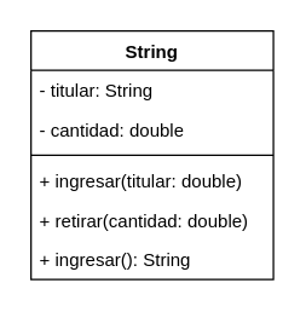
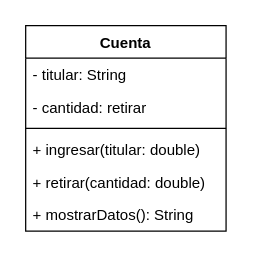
- <mxCell id="2" value="String" style="swimlane;fontStyle=1;align=center;verticalAlign=top;childLayout=stackLayout;horizontal=1;startSize=26;horizontalStack=0;resizeParent=1;resizeParentMax=0;resizeLast=0;collapsible=1;marginBottom=0;whiteSpace=wrap;html=1;" vertex="1" parent="1"><mxGeometry x="20" y="20" width="160" height="164" as="geometry" /></mxCell>
+ <mxCell id="2" value="Cuenta" style="swimlane;fontStyle=1;align=center;verticalAlign=top;childLayout=stackLayout;horizontal=1;startSize=26;horizontalStack=0;resizeParent=1;resizeParentMax=0;resizeLast=0;collapsible=1;marginBottom=0;whiteSpace=wrap;html=1;" vertex="1" parent="1"><mxGeometry x="20" y="20" width="160" height="164" as="geometry" /></mxCell>
- <mxCell id="4" value="- cantidad: double" style="text;strokeColor=none;fillColor=none;align=left;verticalAlign=top;spacingLeft=4;spacingRight=4;overflow=hidden;rotatable=0;points=[[0,0.5],[1,0.5]];portConstraint=eastwest;whiteSpace=wrap;html=1;" vertex="1" parent="2"><mxGeometry y="52" width="160" height="26" as="geometry" /></mxCell>
+ <mxCell id="4" value="- cantidad: retirar" style="text;strokeColor=none;fillColor=none;align=left;verticalAlign=top;spacingLeft=4;spacingRight=4;overflow=hidden;rotatable=0;points=[[0,0.5],[1,0.5]];portConstraint=eastwest;whiteSpace=wrap;html=1;" vertex="1" parent="2"><mxGeometry y="52" width="160" height="26" as="geometry" /></mxCell>
- <mxCell id="8" value="+ ingresar(): String" style="text;strokeColor=none;fillColor=none;align=left;verticalAlign=top;spacingLeft=4;spacingRight=4;overflow=hidden;rotatable=0;points=[[0,0.5],[1,0.5]];portConstraint=eastwest;whiteSpace=wrap;html=1;" vertex="1" parent="2"><mxGeometry y="138" width="160" height="26" as="geometry" /></mxCell>
+ <mxCell id="8" value="+ mostrarDatos(): String" style="text;strokeColor=none;fillColor=none;align=left;verticalAlign=top;spacingLeft=4;spacingRight=4;overflow=hidden;rotatable=0;points=[[0,0.5],[1,0.5]];portConstraint=eastwest;whiteSpace=wrap;html=1;" vertex="1" parent="2"><mxGeometry y="138" width="160" height="26" as="geometry" /></mxCell>
